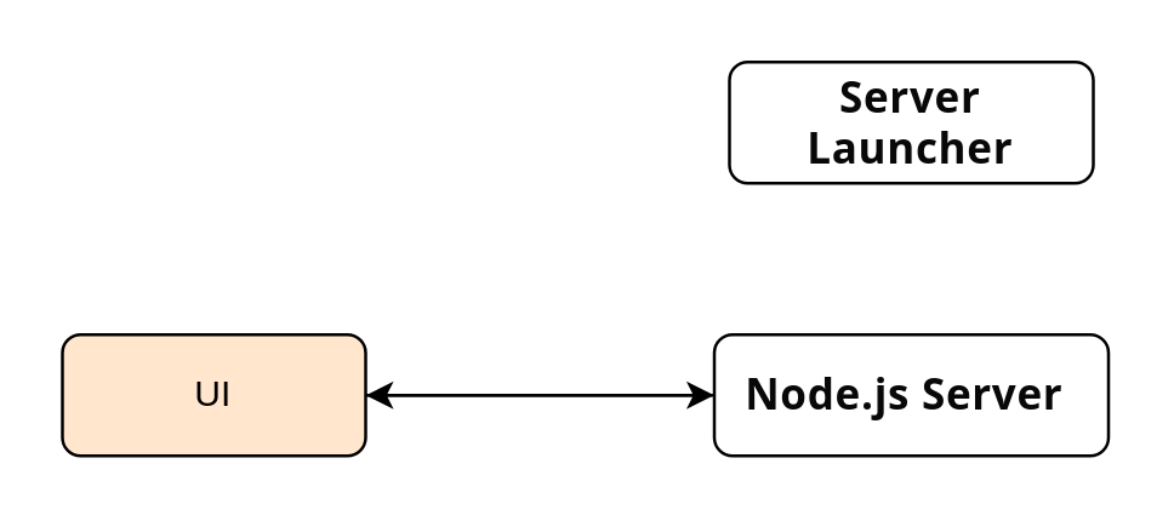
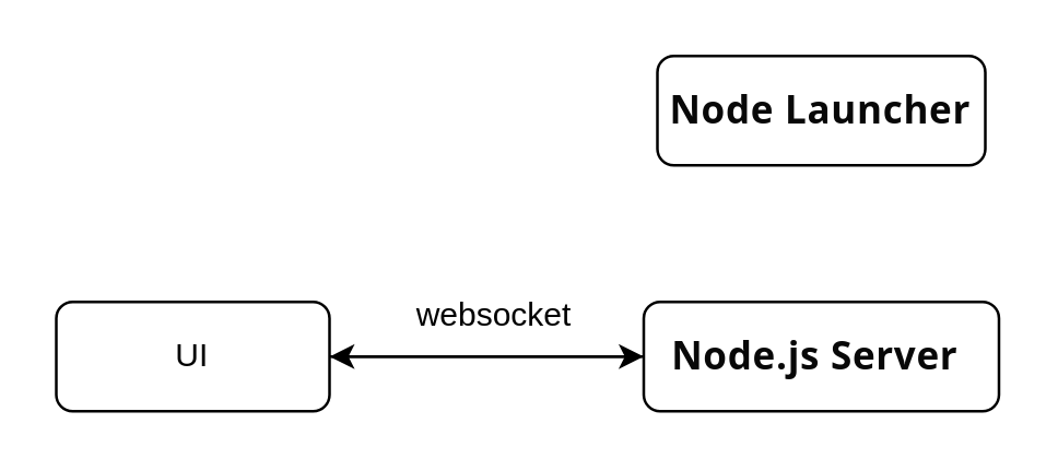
- <mxCell id="6" value="&lt;span style=&quot;box-sizing: border-box; scrollbar-color: rgba(0, 0, 0, 0.12) transparent; scrollbar-width: thin; vertical-align: baseline; font-weight: 600; color: rgb(8, 8, 8); font-family: &amp;quot;HarmonyOS Sans&amp;quot;, &amp;quot;Segoe UI&amp;quot;, &amp;quot;SF Pro Display&amp;quot;, -apple-system, BlinkMacSystemFont, Roboto, Oxygen, Ubuntu, Cantarell, &amp;quot;Open Sans&amp;quot;, &amp;quot;Helvetica Neue&amp;quot;, sans-serif, &amp;quot;HarmonyOS Sans SC&amp;quot;, &amp;quot;PingFang SC&amp;quot;, &amp;quot;Hiragino Sans GB&amp;quot;, &amp;quot;Microsoft Yahei UI&amp;quot;, &amp;quot;Microsoft Yahei&amp;quot;, &amp;quot;Source Han Sans CN&amp;quot;, sans-serif, &amp;quot;Segoe UI Emoji&amp;quot;, &amp;quot;Segoe UI Symbol&amp;quot;, &amp;quot;Apple Color Emoji&amp;quot;, &amp;quot;Twemoji Mozilla&amp;quot;, &amp;quot;Noto Color Emoji&amp;quot;, &amp;quot;Android Emoji&amp;quot;; font-size: 14px; letter-spacing: 0.28px; text-align: left; background-color: rgb(255, 255, 255);&quot;&gt;Server Launcher&lt;/span&gt;" style="rounded=1;whiteSpace=wrap;html=1;" vertex="1" parent="1"><mxGeometry x="240" y="20" width="120" height="40" as="geometry" /></mxCell>
+ <mxCell id="6" value="&lt;span style=&quot;box-sizing: border-box; scrollbar-color: rgba(0, 0, 0, 0.12) transparent; scrollbar-width: thin; vertical-align: baseline; font-weight: 600; color: rgb(8, 8, 8); font-family: &amp;quot;HarmonyOS Sans&amp;quot;, &amp;quot;Segoe UI&amp;quot;, &amp;quot;SF Pro Display&amp;quot;, -apple-system, BlinkMacSystemFont, Roboto, Oxygen, Ubuntu, Cantarell, &amp;quot;Open Sans&amp;quot;, &amp;quot;Helvetica Neue&amp;quot;, sans-serif, &amp;quot;HarmonyOS Sans SC&amp;quot;, &amp;quot;PingFang SC&amp;quot;, &amp;quot;Hiragino Sans GB&amp;quot;, &amp;quot;Microsoft Yahei UI&amp;quot;, &amp;quot;Microsoft Yahei&amp;quot;, &amp;quot;Source Han Sans CN&amp;quot;, sans-serif, &amp;quot;Segoe UI Emoji&amp;quot;, &amp;quot;Segoe UI Symbol&amp;quot;, &amp;quot;Apple Color Emoji&amp;quot;, &amp;quot;Twemoji Mozilla&amp;quot;, &amp;quot;Noto Color Emoji&amp;quot;, &amp;quot;Android Emoji&amp;quot;; font-size: 14px; letter-spacing: 0.28px; text-align: left; background-color: rgb(255, 255, 255);&quot;&gt;Node Launcher&lt;/span&gt;" style="rounded=1;whiteSpace=wrap;html=1;" vertex="1" parent="1"><mxGeometry x="240" y="20" width="120" height="40" as="geometry" /></mxCell>
+ <mxCell id="7" value="websocket" style="text;html=1;align=center;verticalAlign=middle;resizable=0;points=[];autosize=1;strokeColor=none;fillColor=none;" vertex="1" parent="1"><mxGeometry x="140" y="100" width="80" height="30" as="geometry" /></mxCell>
- <mxCell id="3" value="UI" style="rounded=1;whiteSpace=wrap;html=1;fillColor=#ffe6cc;" vertex="1" parent="1"><mxGeometry x="20" y="110" width="100" height="40" as="geometry" /></mxCell>
+ <mxCell id="3" value="UI" style="rounded=1;whiteSpace=wrap;html=1;" vertex="1" parent="1"><mxGeometry x="20" y="110" width="100" height="40" as="geometry" /></mxCell>
